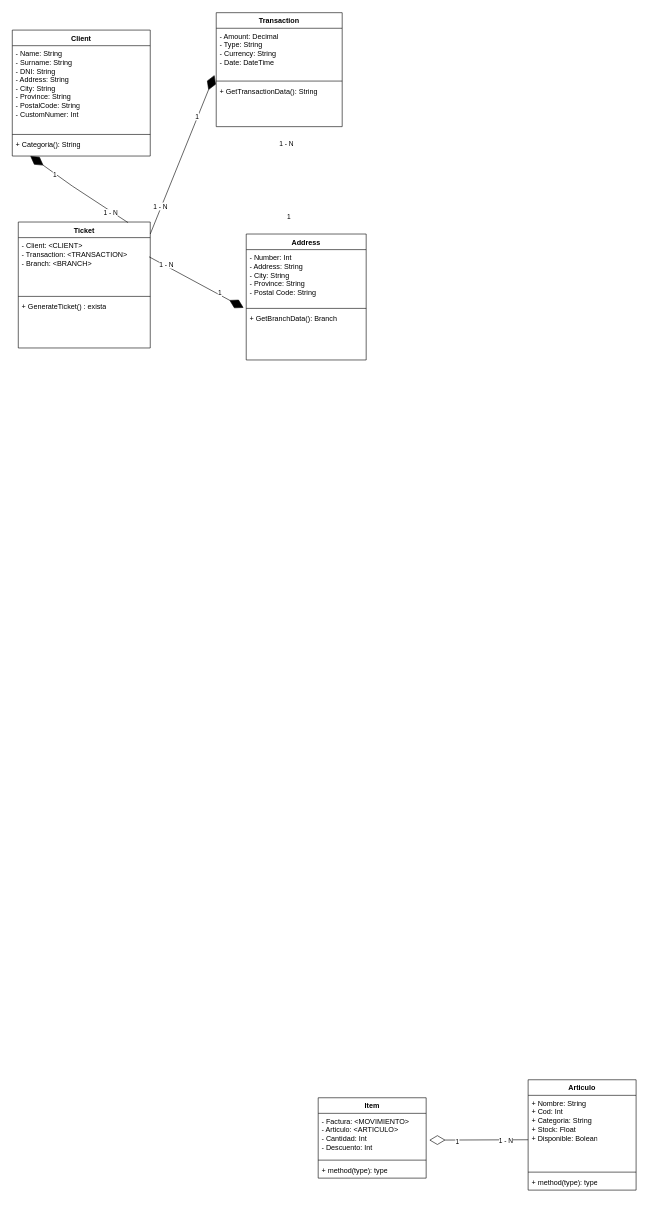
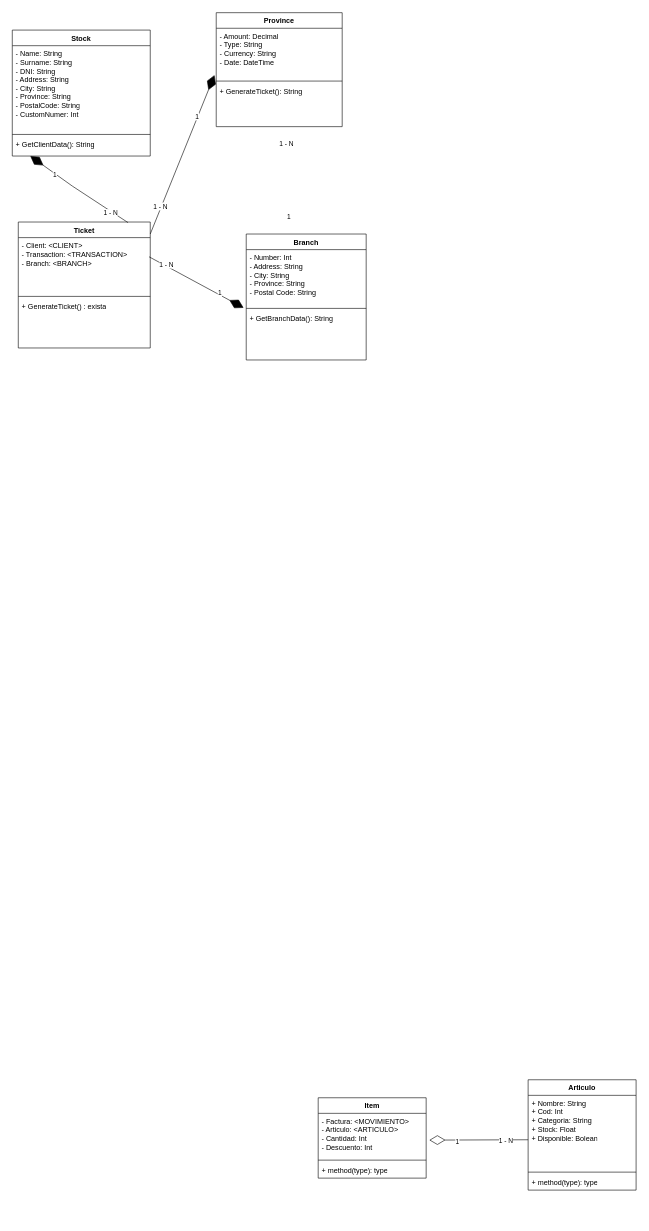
- <mxCell id="18" value="Transaction" style="swimlane;fontStyle=1;align=center;verticalAlign=top;childLayout=stackLayout;horizontal=1;startSize=26;horizontalStack=0;resizeParent=1;resizeParentMax=0;resizeLast=0;collapsible=1;marginBottom=0;whiteSpace=wrap;html=1;" parent="1" vertex="1"><mxGeometry x="360" y="20" width="210" height="190" as="geometry" /></mxCell>
+ <mxCell id="18" value="Province" style="swimlane;fontStyle=1;align=center;verticalAlign=top;childLayout=stackLayout;horizontal=1;startSize=26;horizontalStack=0;resizeParent=1;resizeParentMax=0;resizeLast=0;collapsible=1;marginBottom=0;whiteSpace=wrap;html=1;" parent="1" vertex="1"><mxGeometry x="360" y="20" width="210" height="190" as="geometry" /></mxCell>
- <mxCell id="14" value="Client" style="swimlane;fontStyle=1;align=center;verticalAlign=top;childLayout=stackLayout;horizontal=1;startSize=26;horizontalStack=0;resizeParent=1;resizeParentMax=0;resizeLast=0;collapsible=1;marginBottom=0;whiteSpace=wrap;html=1;" parent="1" vertex="1"><mxGeometry x="20" y="49" width="230" height="210" as="geometry" /></mxCell>
+ <mxCell id="14" value="Stock" style="swimlane;fontStyle=1;align=center;verticalAlign=top;childLayout=stackLayout;horizontal=1;startSize=26;horizontalStack=0;resizeParent=1;resizeParentMax=0;resizeLast=0;collapsible=1;marginBottom=0;whiteSpace=wrap;html=1;" parent="1" vertex="1"><mxGeometry x="20" y="49" width="230" height="210" as="geometry" /></mxCell>
- <mxCell id="21" value="+&amp;nbsp;GetTransactionData(): String" style="text;strokeColor=none;fillColor=none;align=left;verticalAlign=top;spacingLeft=4;spacingRight=4;overflow=hidden;rotatable=0;points=[[0,0.5],[1,0.5]];portConstraint=eastwest;whiteSpace=wrap;html=1;" parent="18" vertex="1"><mxGeometry y="118" width="210" height="72" as="geometry" /></mxCell>
+ <mxCell id="21" value="+&amp;nbsp;GenerateTicket(): String" style="text;strokeColor=none;fillColor=none;align=left;verticalAlign=top;spacingLeft=4;spacingRight=4;overflow=hidden;rotatable=0;points=[[0,0.5],[1,0.5]];portConstraint=eastwest;whiteSpace=wrap;html=1;" parent="18" vertex="1"><mxGeometry y="118" width="210" height="72" as="geometry" /></mxCell>
- <mxCell id="17" value="&lt;div&gt;+ Categoria(): String&lt;br&gt;&lt;/div&gt;" style="text;strokeColor=none;fillColor=none;align=left;verticalAlign=top;spacingLeft=4;spacingRight=4;overflow=hidden;rotatable=0;points=[[0,0.5],[1,0.5]];portConstraint=eastwest;whiteSpace=wrap;html=1;" parent="14" vertex="1"><mxGeometry y="178" width="230" height="32" as="geometry" /></mxCell>
+ <mxCell id="17" value="&lt;div&gt;+ GetClientData(): String&lt;br&gt;&lt;/div&gt;" style="text;strokeColor=none;fillColor=none;align=left;verticalAlign=top;spacingLeft=4;spacingRight=4;overflow=hidden;rotatable=0;points=[[0,0.5],[1,0.5]];portConstraint=eastwest;whiteSpace=wrap;html=1;" parent="14" vertex="1"><mxGeometry y="178" width="230" height="32" as="geometry" /></mxCell>
- <mxCell id="22" value="Address" style="swimlane;fontStyle=1;align=center;verticalAlign=top;childLayout=stackLayout;horizontal=1;startSize=26;horizontalStack=0;resizeParent=1;resizeParentMax=0;resizeLast=0;collapsible=1;marginBottom=0;whiteSpace=wrap;html=1;" parent="1" vertex="1"><mxGeometry x="410" y="389" width="200" height="210" as="geometry" /></mxCell>
+ <mxCell id="22" value="Branch" style="swimlane;fontStyle=1;align=center;verticalAlign=top;childLayout=stackLayout;horizontal=1;startSize=26;horizontalStack=0;resizeParent=1;resizeParentMax=0;resizeLast=0;collapsible=1;marginBottom=0;whiteSpace=wrap;html=1;" parent="1" vertex="1"><mxGeometry x="410" y="389" width="200" height="210" as="geometry" /></mxCell>
- <mxCell id="25" value="&lt;div&gt;+ GetBranchData(): Branch&lt;/div&gt;" style="text;strokeColor=none;fillColor=none;align=left;verticalAlign=top;spacingLeft=4;spacingRight=4;overflow=hidden;rotatable=0;points=[[0,0.5],[1,0.5]];portConstraint=eastwest;whiteSpace=wrap;html=1;" parent="22" vertex="1"><mxGeometry y="128" width="200" height="82" as="geometry" /></mxCell>
+ <mxCell id="25" value="&lt;div&gt;+ GetBranchData(): String&lt;/div&gt;" style="text;strokeColor=none;fillColor=none;align=left;verticalAlign=top;spacingLeft=4;spacingRight=4;overflow=hidden;rotatable=0;points=[[0,0.5],[1,0.5]];portConstraint=eastwest;whiteSpace=wrap;html=1;" parent="22" vertex="1"><mxGeometry y="128" width="200" height="82" as="geometry" /></mxCell>
